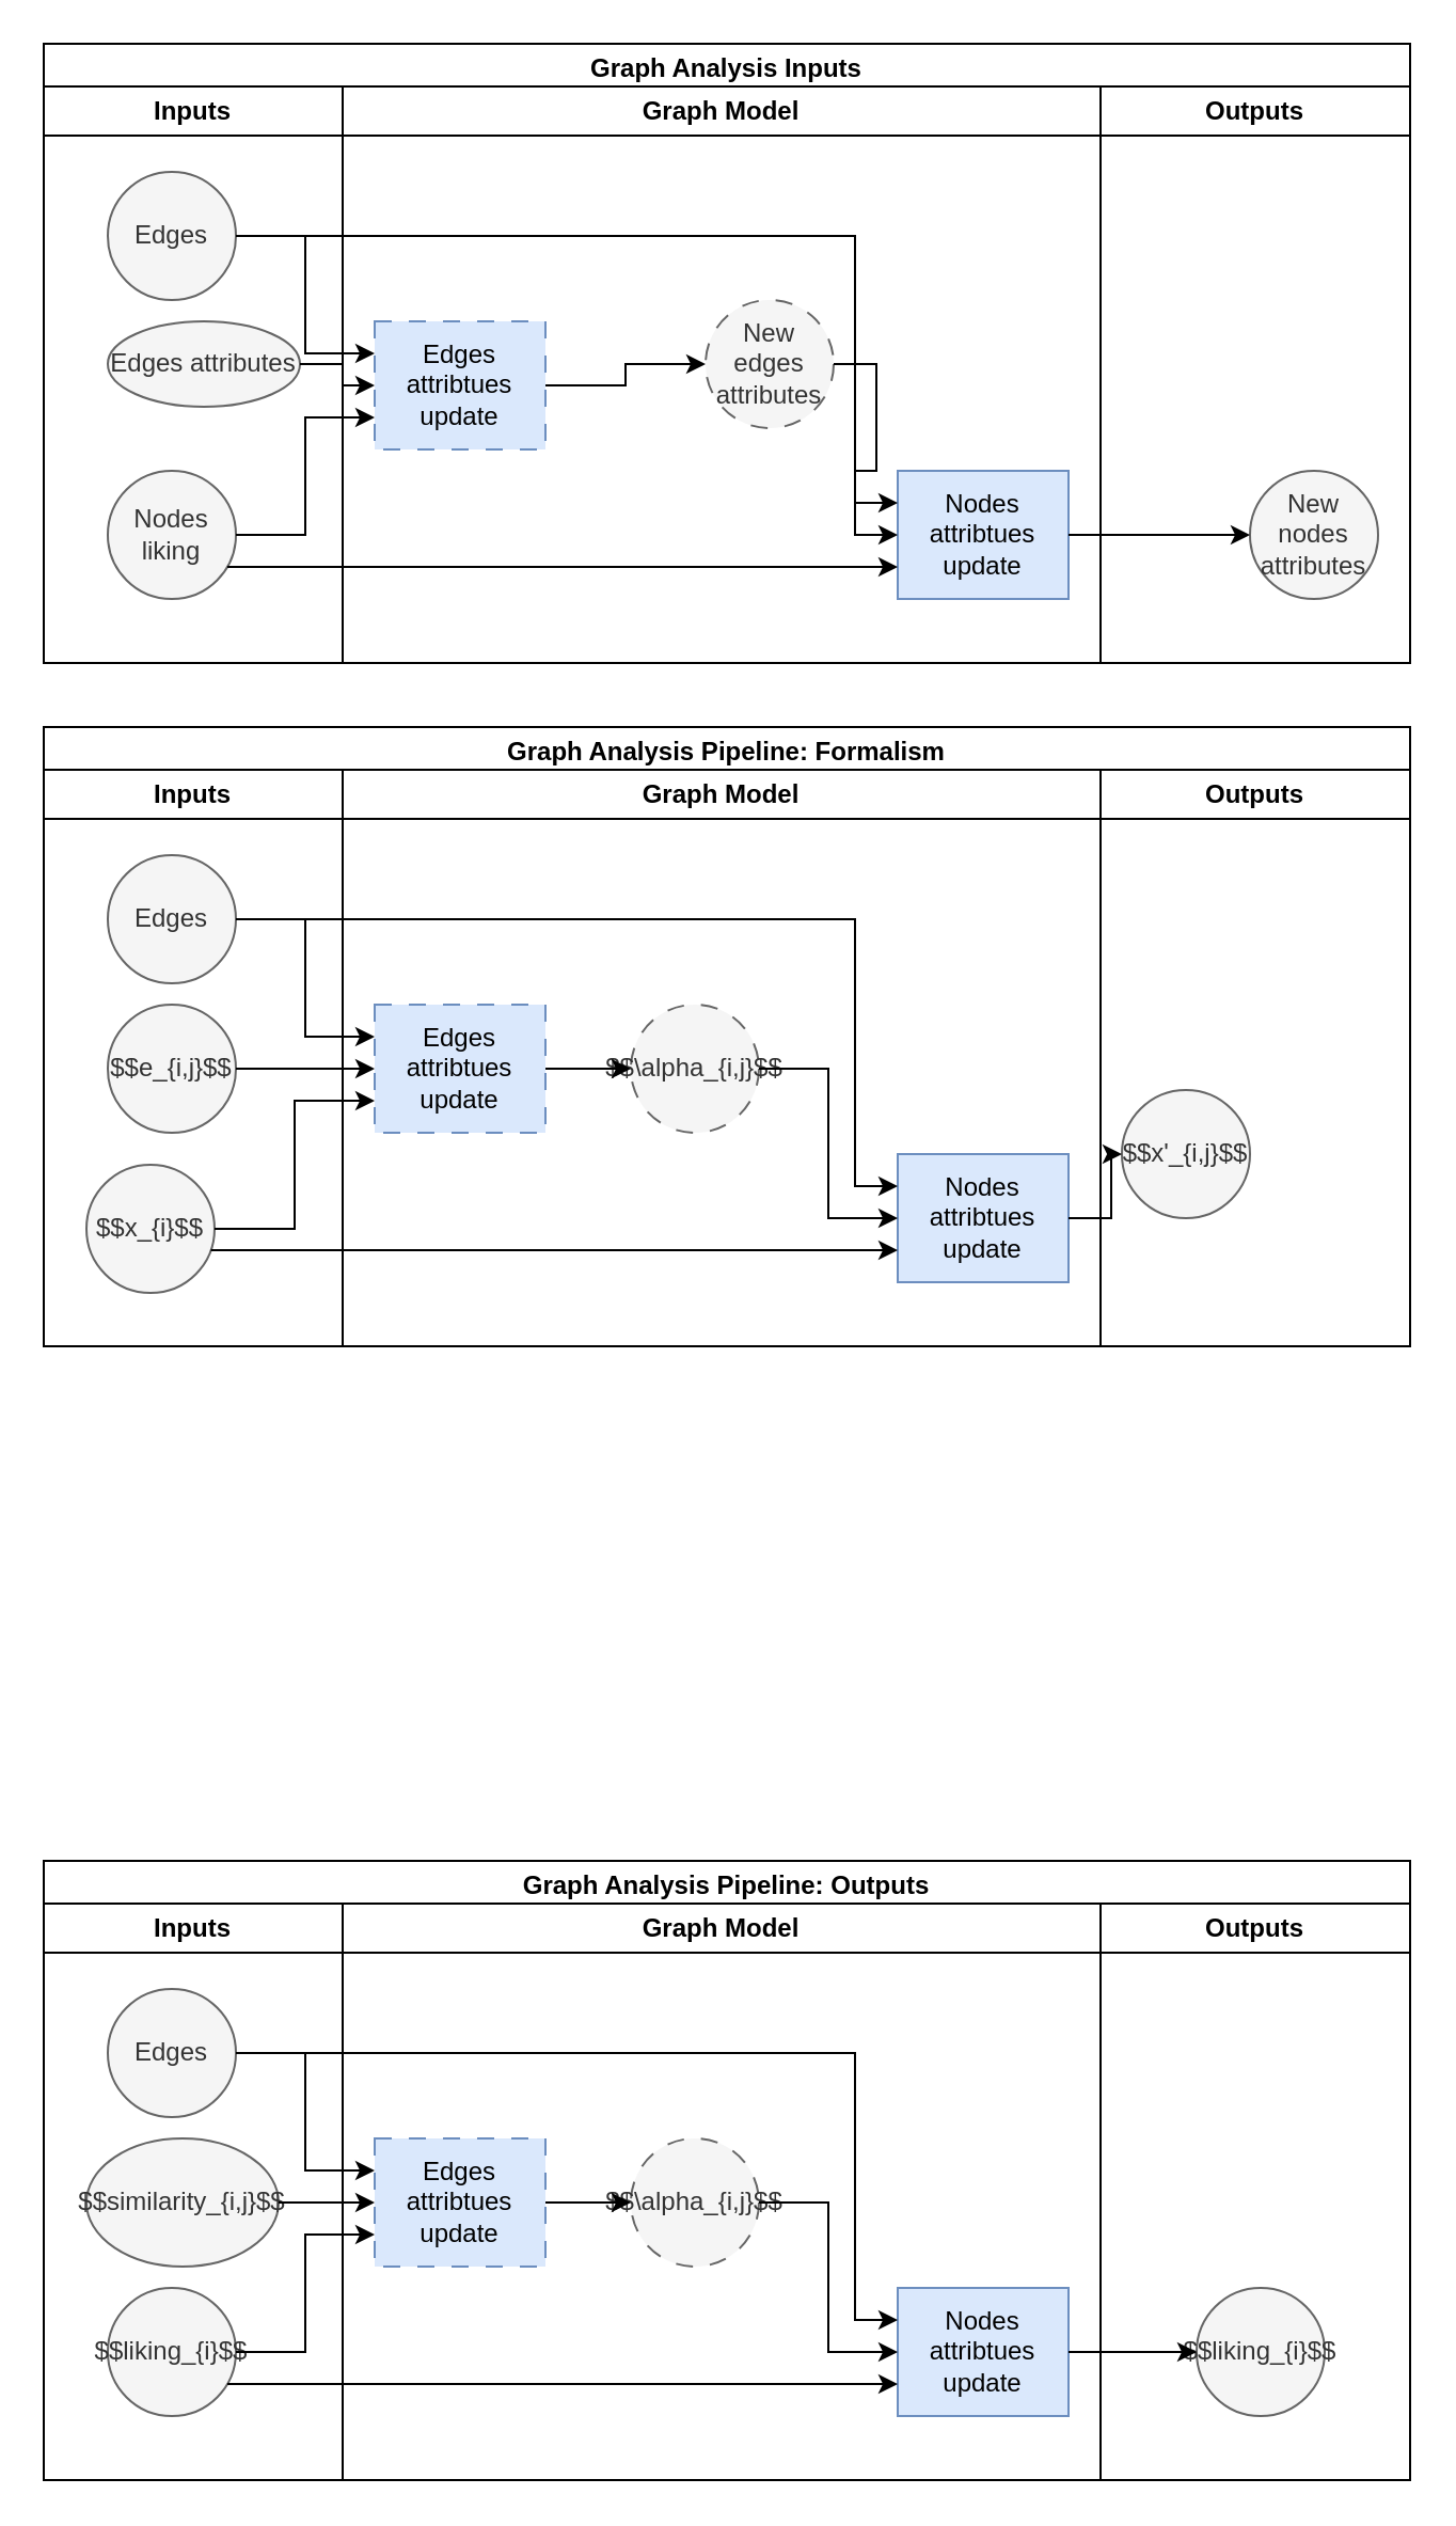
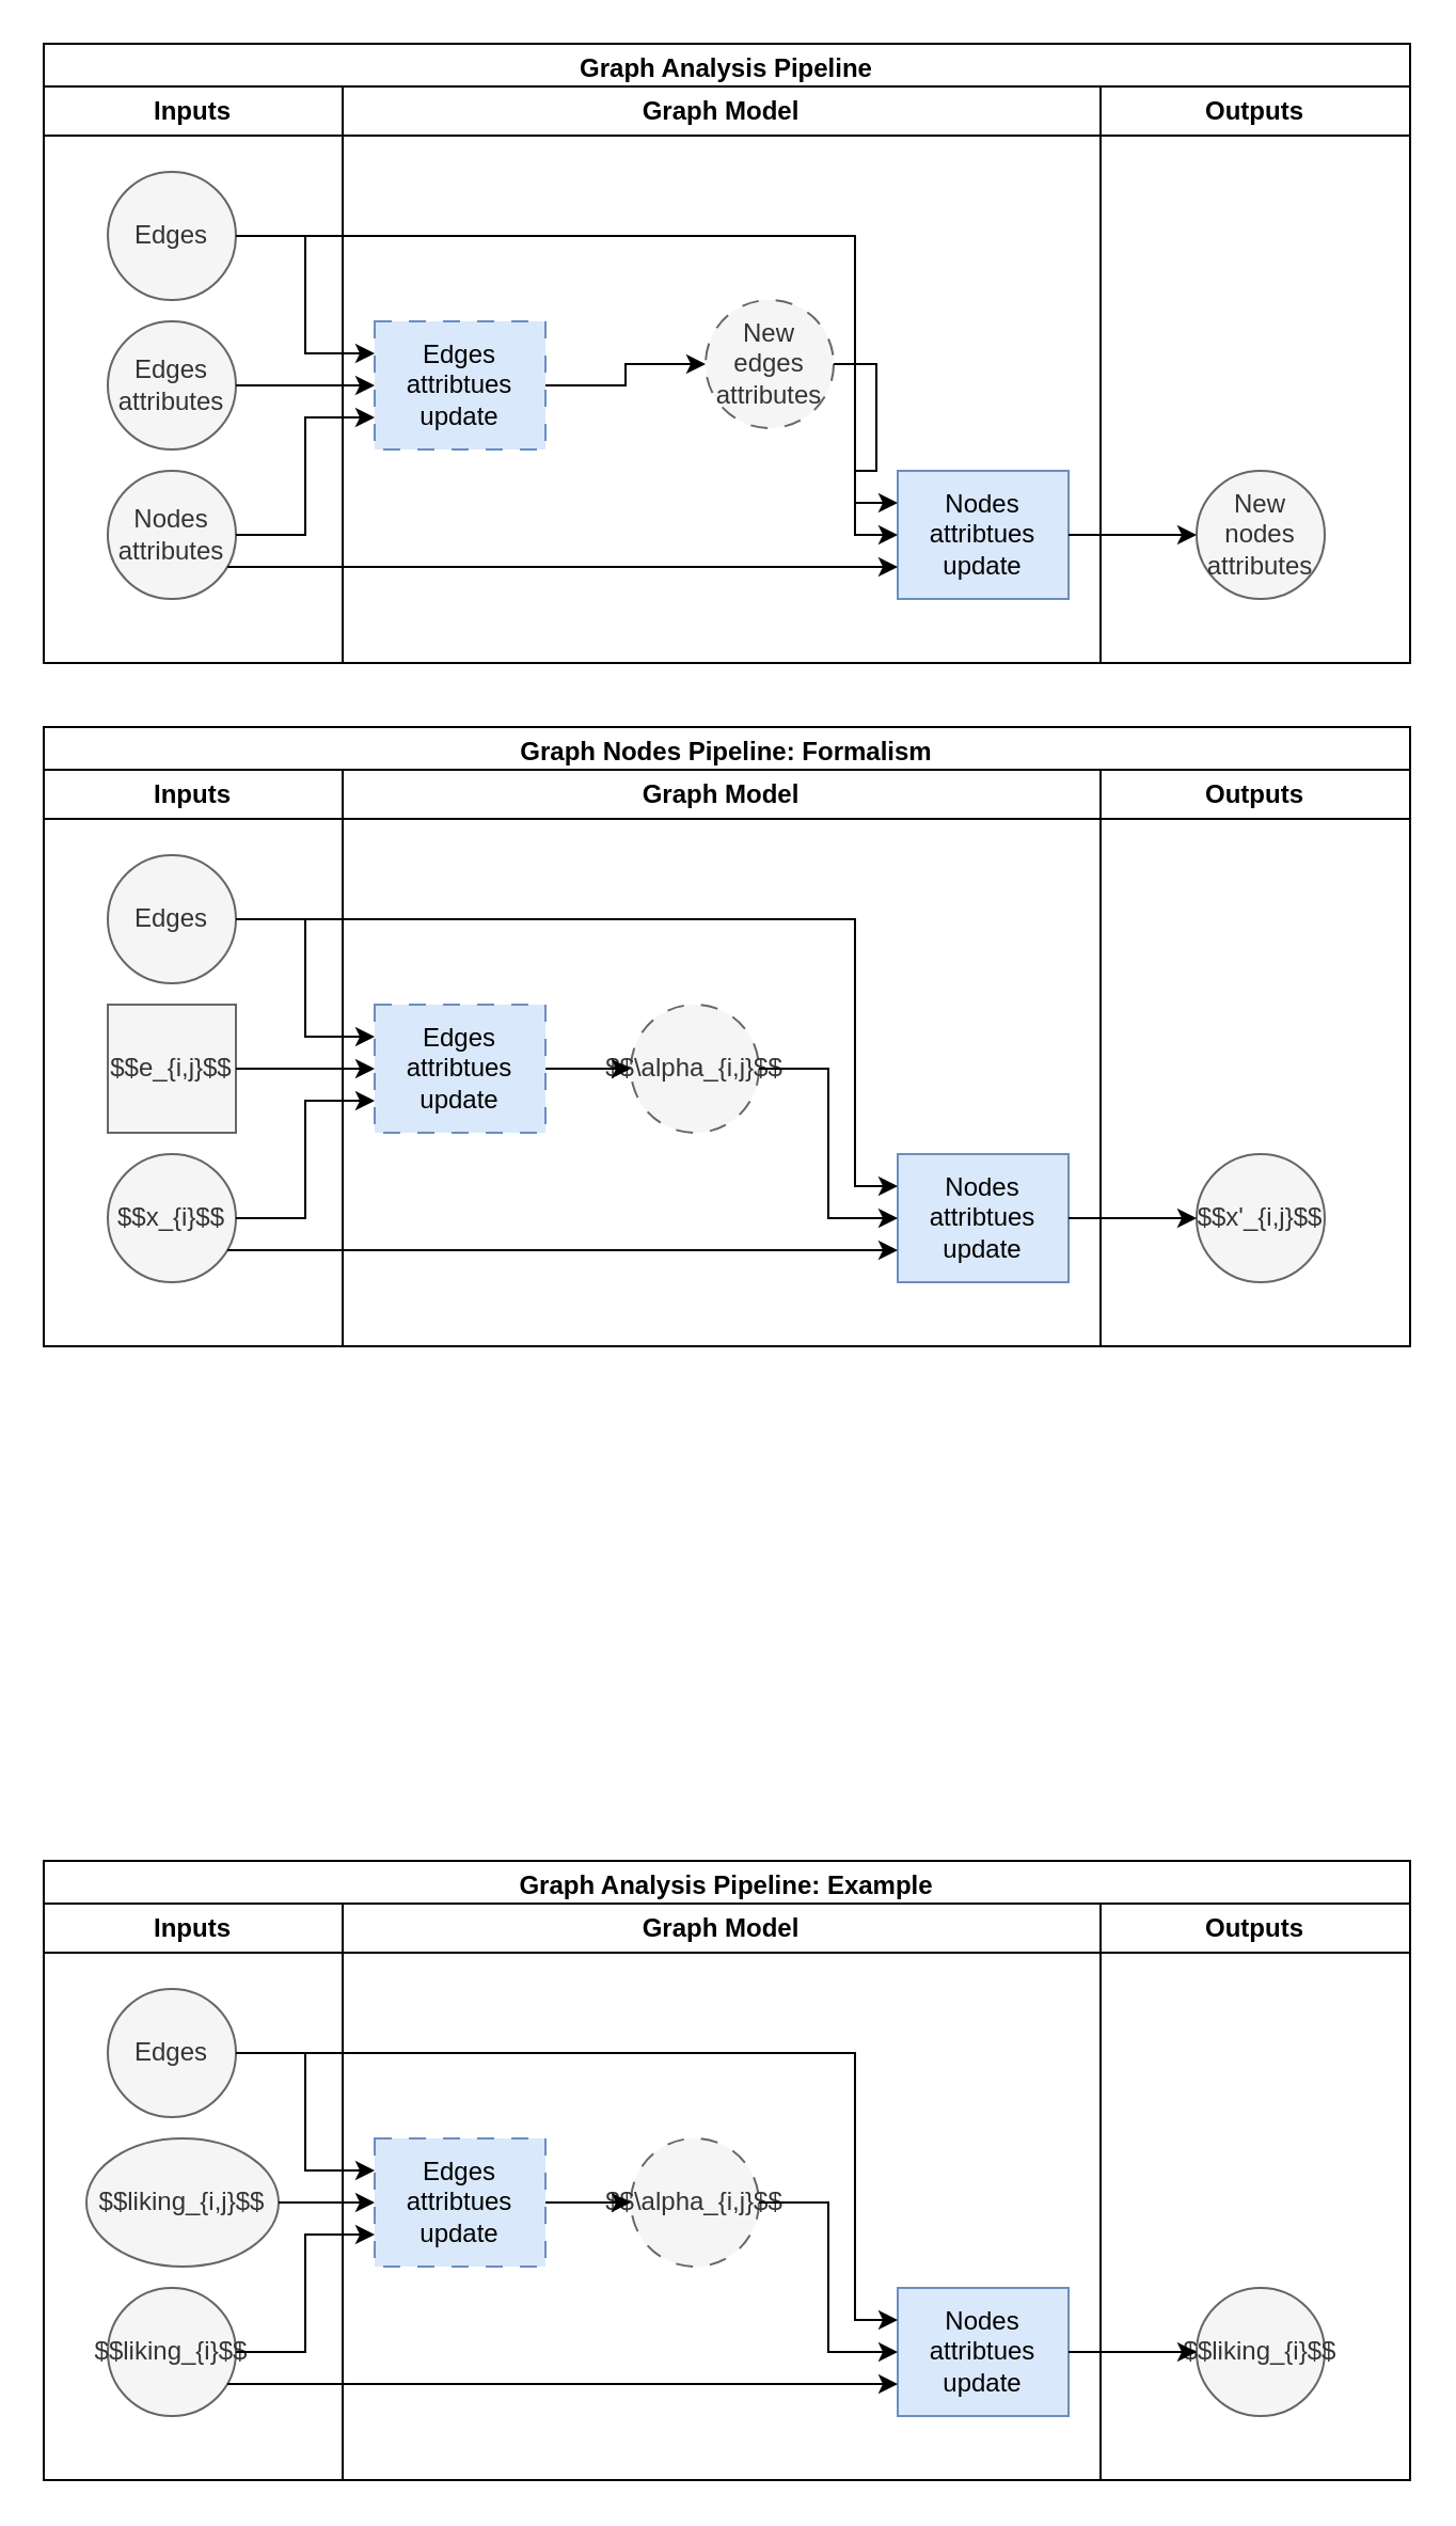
- <mxCell id="2" value="Graph Analysis Inputs" style="swimlane;whiteSpace=wrap;html=1;" vertex="1" parent="1"><mxGeometry x="20" y="20" width="640" height="290" as="geometry" /></mxCell>
+ <mxCell id="2" value="Graph Analysis Pipeline" style="swimlane;whiteSpace=wrap;html=1;" vertex="1" parent="1"><mxGeometry x="20" y="20" width="640" height="290" as="geometry" /></mxCell>
- <mxCell id="14" value="Edges attributes" style="ellipse;whiteSpace=wrap;html=1;fillColor=#f5f5f5;fontColor=#333333;strokeColor=#666666;" parent="12" vertex="1"><mxGeometry x="30" y="110" width="90" height="40" as="geometry" /></mxCell>
+ <mxCell id="14" value="Edges attributes" style="ellipse;whiteSpace=wrap;html=1;fillColor=#f5f5f5;fontColor=#333333;strokeColor=#666666;" parent="12" vertex="1"><mxGeometry x="30" y="110" width="60" height="60" as="geometry" /></mxCell>
- <mxCell id="15" value="Nodes liking" style="ellipse;whiteSpace=wrap;html=1;fillColor=#f5f5f5;fontColor=#333333;strokeColor=#666666;" parent="12" vertex="1"><mxGeometry x="30" y="180" width="60" height="60" as="geometry" /></mxCell>
+ <mxCell id="15" value="Nodes attributes" style="ellipse;whiteSpace=wrap;html=1;fillColor=#f5f5f5;fontColor=#333333;strokeColor=#666666;" parent="12" vertex="1"><mxGeometry x="30" y="180" width="60" height="60" as="geometry" /></mxCell>
- <mxCell id="4" value="New nodes attributes" style="ellipse;whiteSpace=wrap;html=1;fillColor=#f5f5f5;fontColor=#333333;strokeColor=#666666;" vertex="1" parent="3"><mxGeometry x="70" y="180" width="60" height="60" as="geometry" /></mxCell>
+ <mxCell id="4" value="New nodes attributes" style="ellipse;whiteSpace=wrap;html=1;fillColor=#f5f5f5;fontColor=#333333;strokeColor=#666666;" vertex="1" parent="3"><mxGeometry x="45" y="180" width="60" height="60" as="geometry" /></mxCell>
- <mxCell id="21" value="Graph Analysis Pipeline: Formalism" style="swimlane;whiteSpace=wrap;html=1;" vertex="1" parent="1"><mxGeometry x="20" y="340" width="640" height="290" as="geometry" /></mxCell>
+ <mxCell id="21" value="Graph Nodes Pipeline: Formalism" style="swimlane;whiteSpace=wrap;html=1;" vertex="1" parent="1"><mxGeometry x="20" y="340" width="640" height="290" as="geometry" /></mxCell>
- <mxCell id="32" value="$$e_{i,j}$$" style="ellipse;whiteSpace=wrap;html=1;fillColor=#f5f5f5;fontColor=#333333;strokeColor=#666666;" vertex="1" parent="31"><mxGeometry x="30" y="110" width="60" height="60" as="geometry" /></mxCell>
+ <mxCell id="32" value="$$e_{i,j}$$" style="whiteSpace=wrap;html=1;fillColor=#f5f5f5;fontColor=#333333;strokeColor=#666666;rounded=0;" vertex="1" parent="31"><mxGeometry x="30" y="110" width="60" height="60" as="geometry" /></mxCell>
- <mxCell id="23" value="$$x'_{i,j}$$" style="ellipse;whiteSpace=wrap;html=1;fillColor=#f5f5f5;fontColor=#333333;strokeColor=#666666;" vertex="1" parent="22"><mxGeometry x="10" y="150" width="60" height="60" as="geometry" /></mxCell>
+ <mxCell id="23" value="$$x'_{i,j}$$" style="ellipse;whiteSpace=wrap;html=1;fillColor=#f5f5f5;fontColor=#333333;strokeColor=#666666;" vertex="1" parent="22"><mxGeometry x="45" y="180" width="60" height="60" as="geometry" /></mxCell>
- <mxCell id="33" value="$$x_{i}$$" style="ellipse;whiteSpace=wrap;html=1;fillColor=#f5f5f5;fontColor=#333333;strokeColor=#666666;" vertex="1" parent="31"><mxGeometry x="20" y="185" width="60" height="60" as="geometry" /></mxCell>
+ <mxCell id="33" value="$$x_{i}$$" style="ellipse;whiteSpace=wrap;html=1;fillColor=#f5f5f5;fontColor=#333333;strokeColor=#666666;" vertex="1" parent="31"><mxGeometry x="30" y="180" width="60" height="60" as="geometry" /></mxCell>
- <mxCell id="40" value="Graph Analysis Pipeline: Outputs" style="swimlane;whiteSpace=wrap;html=1;" vertex="1" parent="1"><mxGeometry x="20" y="871" width="640" height="290" as="geometry" /></mxCell>
+ <mxCell id="40" value="Graph Analysis Pipeline: Example" style="swimlane;whiteSpace=wrap;html=1;" vertex="1" parent="1"><mxGeometry x="20" y="871" width="640" height="290" as="geometry" /></mxCell>
- <mxCell id="51" value="$$similarity_{i,j}$$" style="ellipse;whiteSpace=wrap;html=1;fillColor=#f5f5f5;fontColor=#333333;strokeColor=#666666;" vertex="1" parent="50"><mxGeometry x="20" y="110" width="90" height="60" as="geometry" /></mxCell>
+ <mxCell id="51" value="$$liking_{i,j}$$" style="ellipse;whiteSpace=wrap;html=1;fillColor=#f5f5f5;fontColor=#333333;strokeColor=#666666;" vertex="1" parent="50"><mxGeometry x="20" y="110" width="90" height="60" as="geometry" /></mxCell>
